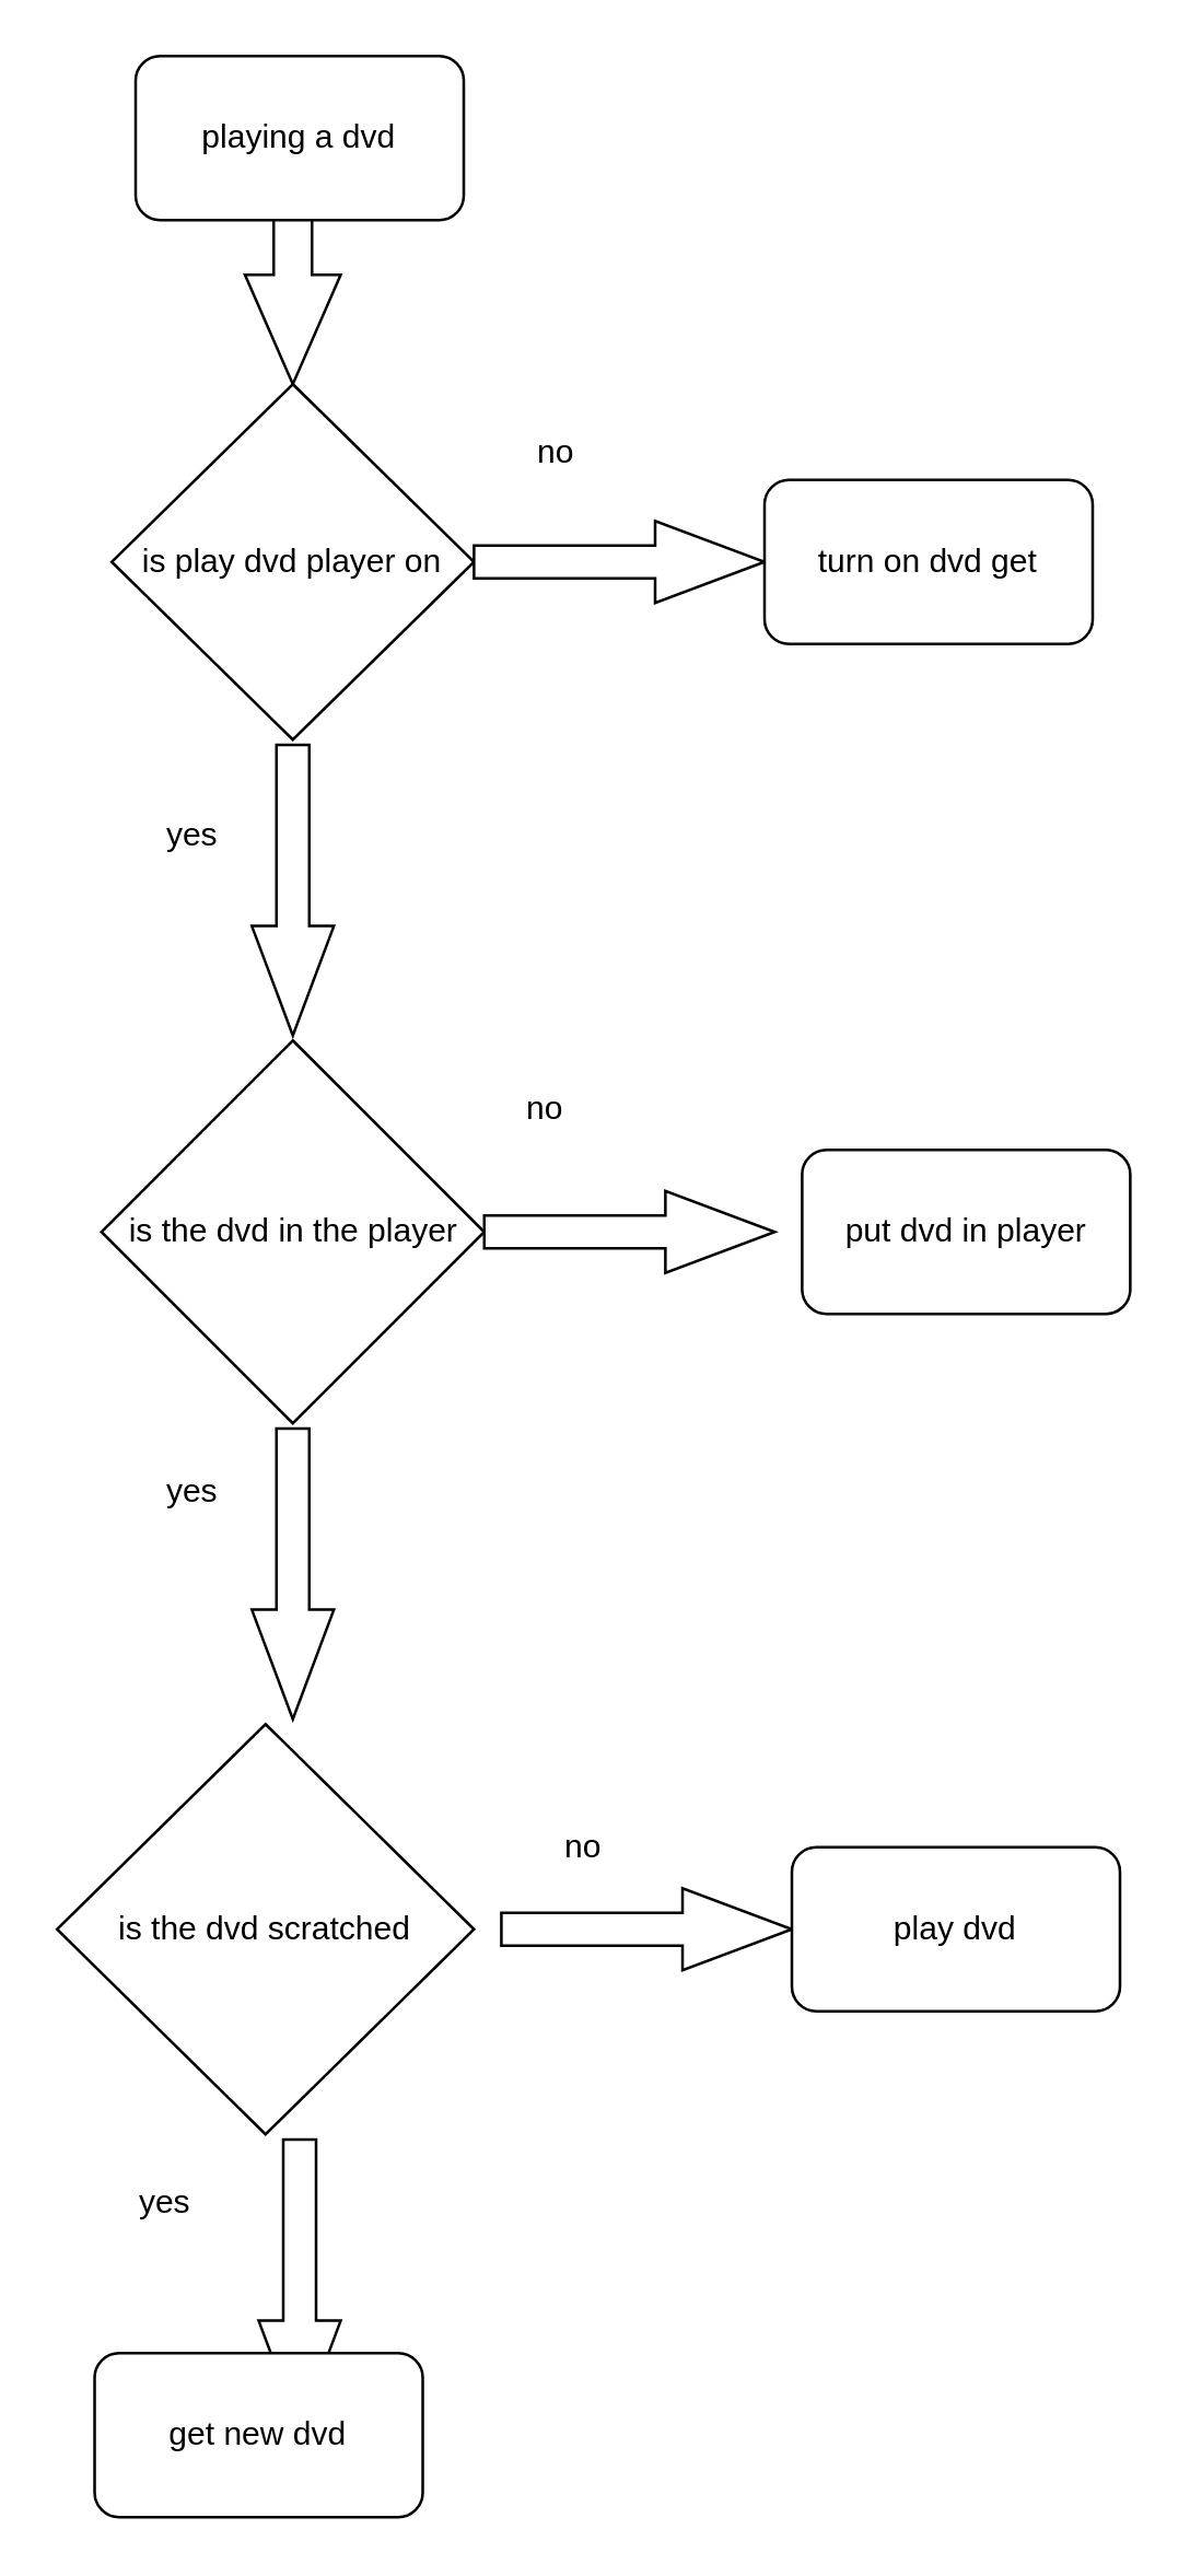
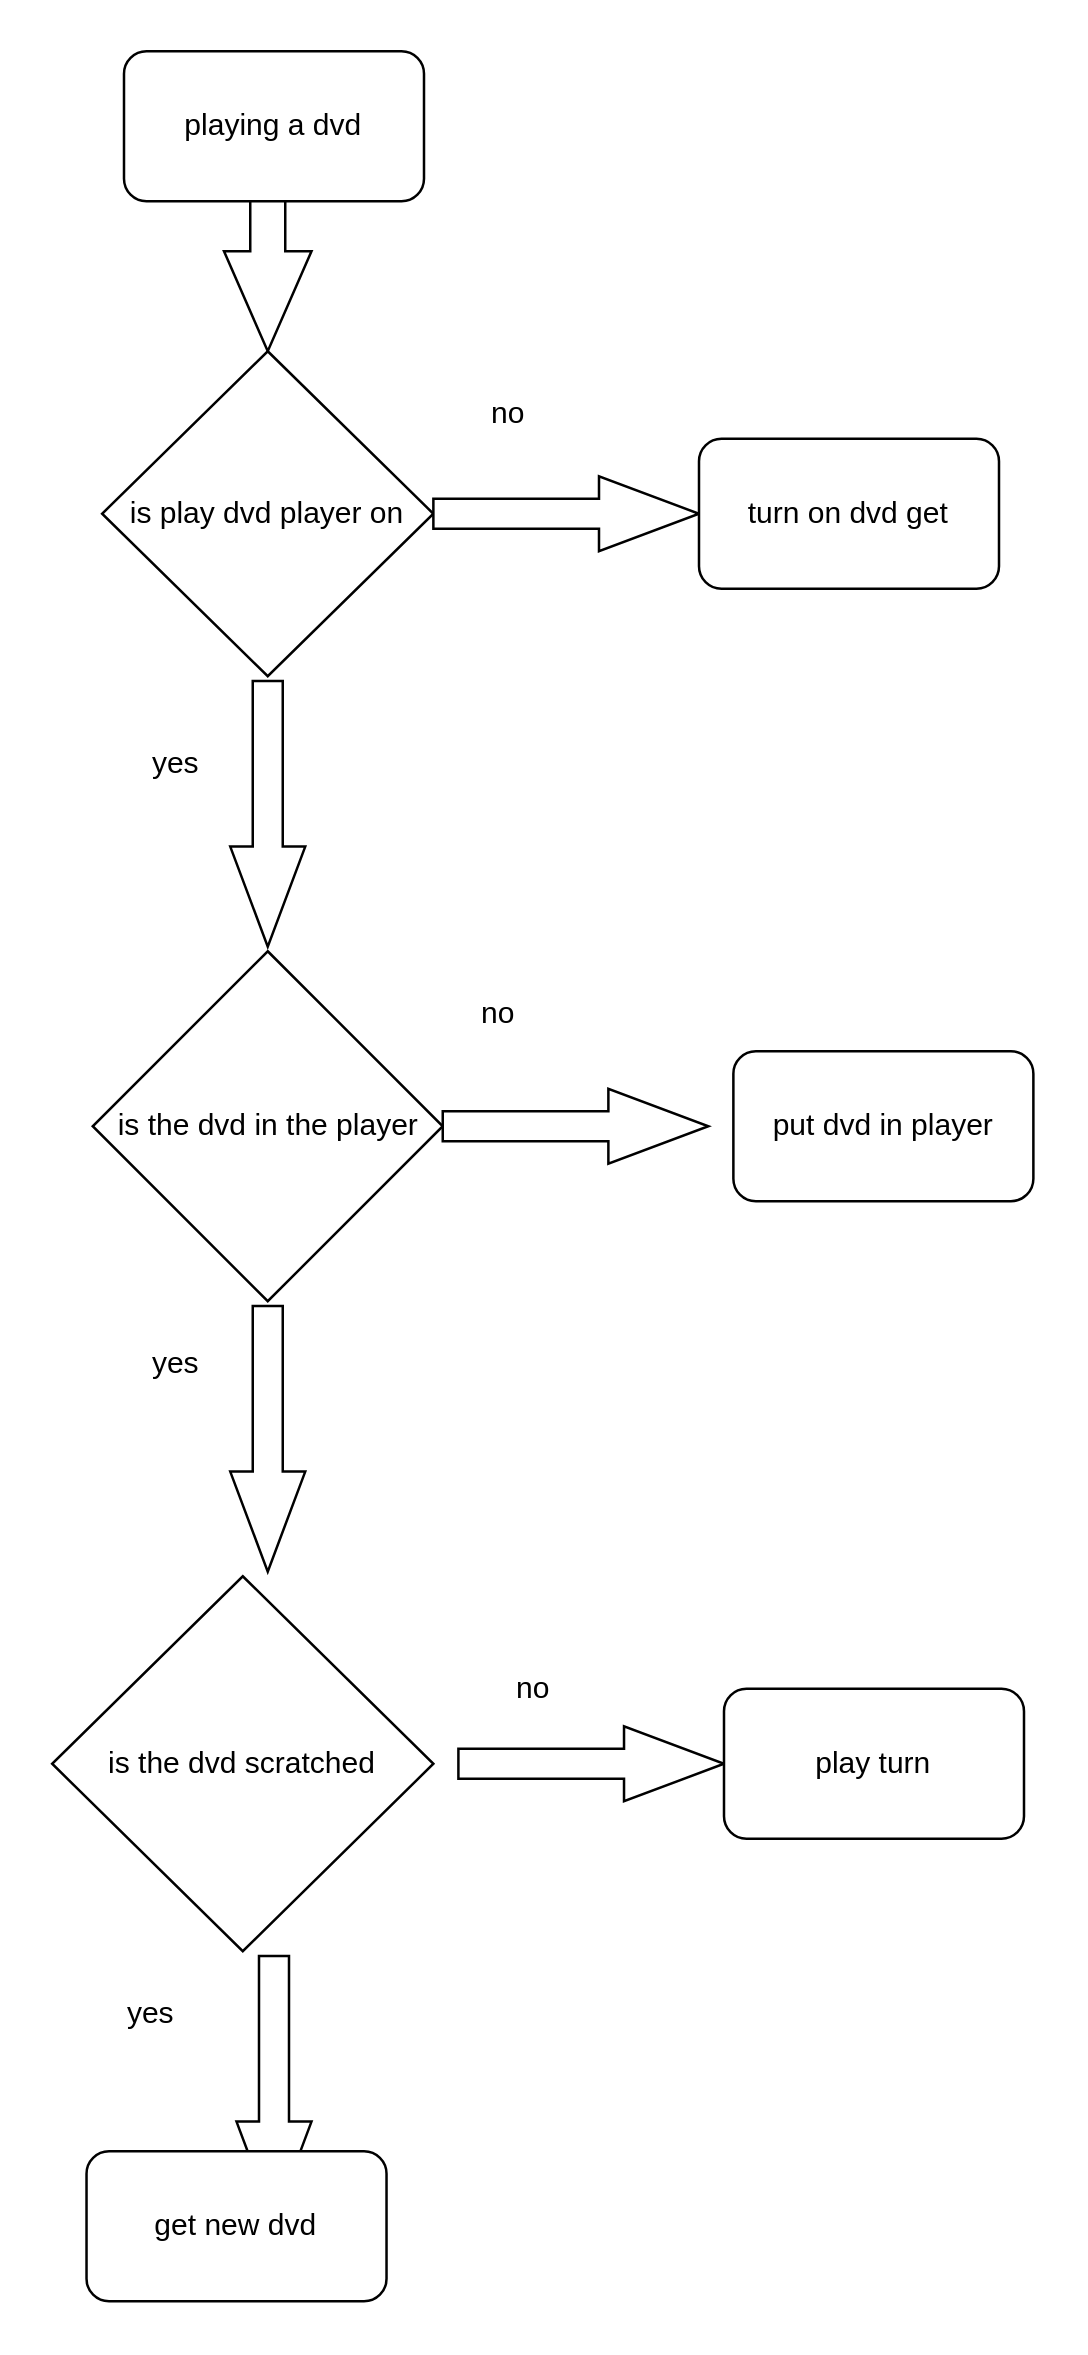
- <mxCell id="22" value="play dvd" style="rounded=1;whiteSpace=wrap;html=1;" vertex="1" parent="1"><mxGeometry x="289" y="675" width="120" height="60" as="geometry" /></mxCell>
+ <mxCell id="22" value="play turn" style="rounded=1;whiteSpace=wrap;html=1;" vertex="1" parent="1"><mxGeometry x="289" y="675" width="120" height="60" as="geometry" /></mxCell>
